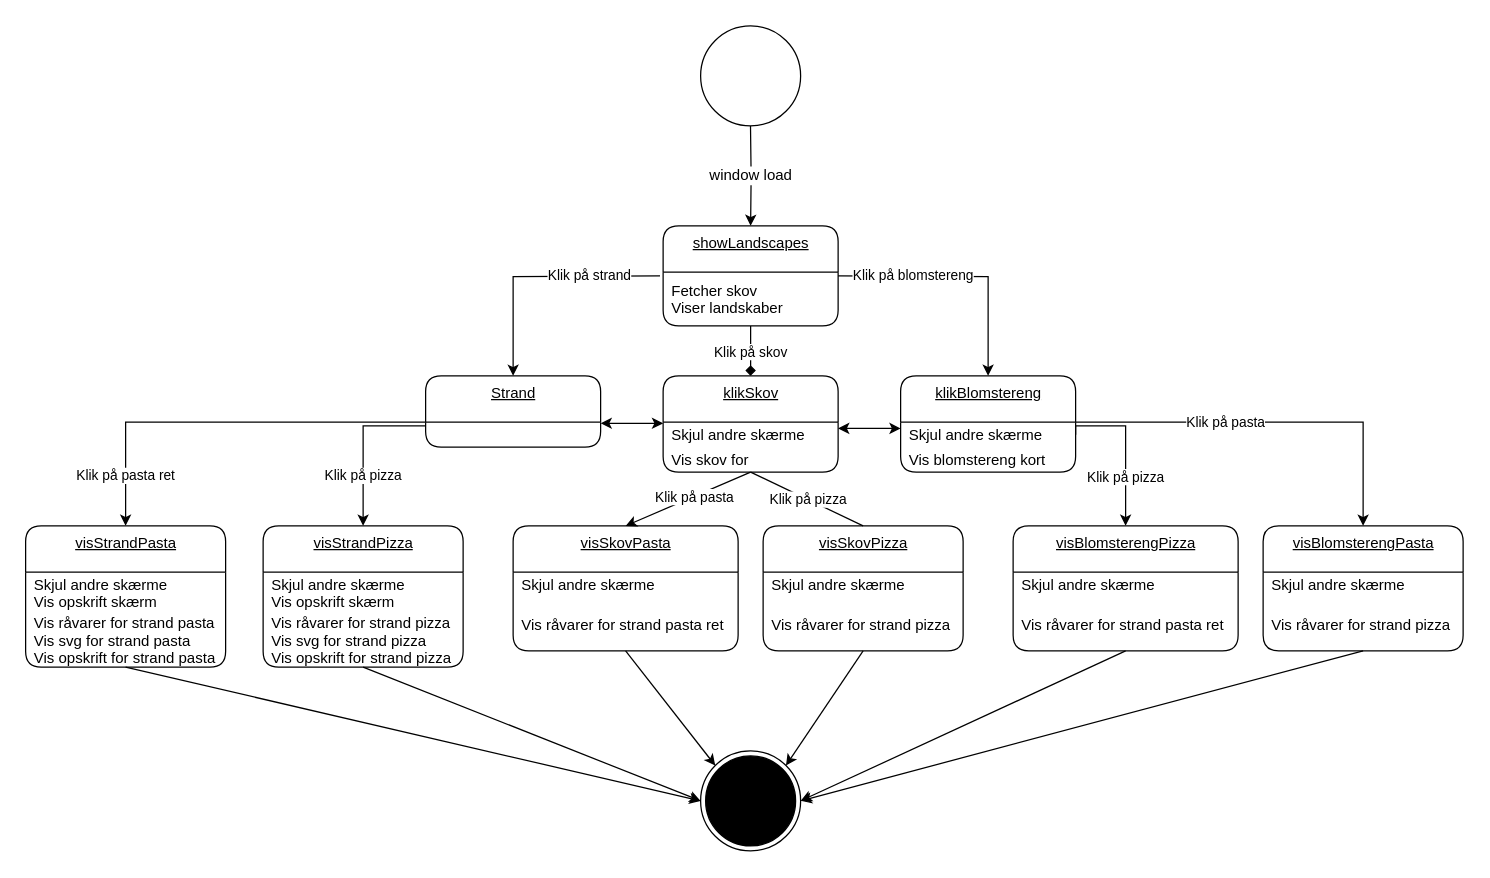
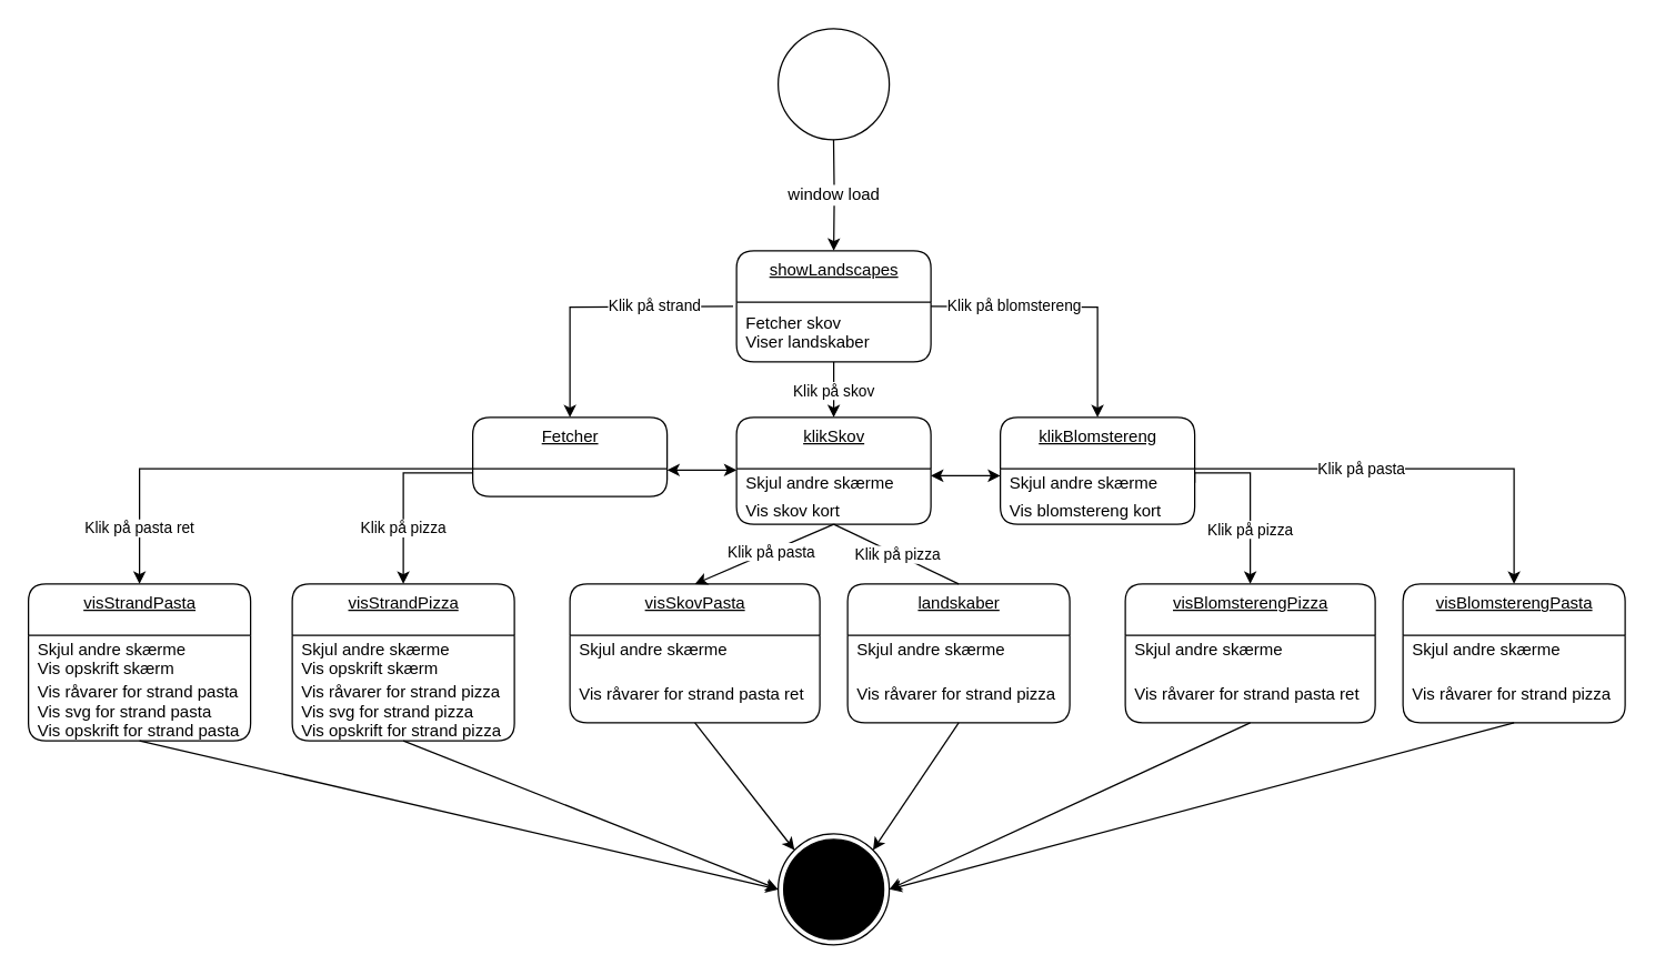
- <mxCell id="15" value="Klik på skov" style="edgeStyle=orthogonalEdgeStyle;rounded=0;orthogonalLoop=1;jettySize=auto;html=1;entryX=0.5;entryY=0;entryDx=0;entryDy=0;exitX=0.5;exitY=1;exitDx=0;exitDy=0;endArrow=diamond;" parent="1" source="5" target="7" edge="1"><mxGeometry x="0.07" relative="1" as="geometry"><mxPoint as="offset" /><mxPoint x="600" y="260" as="sourcePoint" /><mxPoint x="600" y="298" as="targetPoint" /><Array as="points" /></mxGeometry></mxCell>
+ <mxCell id="15" value="Klik på skov" style="edgeStyle=orthogonalEdgeStyle;rounded=0;orthogonalLoop=1;jettySize=auto;html=1;entryX=0.5;entryY=0;entryDx=0;entryDy=0;exitX=0.5;exitY=1;exitDx=0;exitDy=0;" parent="1" source="5" target="7" edge="1"><mxGeometry x="0.07" relative="1" as="geometry"><mxPoint as="offset" /><mxPoint x="600" y="260" as="sourcePoint" /><mxPoint x="600" y="298" as="targetPoint" /><Array as="points" /></mxGeometry></mxCell>
- <mxCell id="6" value="Strand" style="swimlane;fontStyle=4;align=center;verticalAlign=top;childLayout=stackLayout;horizontal=1;startSize=37;horizontalStack=0;resizeParent=1;resizeParentMax=0;resizeLast=0;collapsible=0;marginBottom=0;html=1;rounded=1;absoluteArcSize=1;arcSize=25;" parent="1" vertex="1"><mxGeometry x="340" y="300" width="140" height="57" as="geometry" /></mxCell>
+ <mxCell id="6" value="Fetcher" style="swimlane;fontStyle=4;align=center;verticalAlign=top;childLayout=stackLayout;horizontal=1;startSize=37;horizontalStack=0;resizeParent=1;resizeParentMax=0;resizeLast=0;collapsible=0;marginBottom=0;html=1;rounded=1;absoluteArcSize=1;arcSize=25;" parent="1" vertex="1"><mxGeometry x="340" y="300" width="140" height="57" as="geometry" /></mxCell>
- <mxCell id="9" value="Vis skov for" style="fillColor=none;strokeColor=none;align=left;verticalAlign=middle;spacingLeft=5;" parent="7" vertex="1"><mxGeometry y="57" width="140" height="20" as="geometry" /></mxCell>
+ <mxCell id="9" value="Vis skov kort" style="fillColor=none;strokeColor=none;align=left;verticalAlign=middle;spacingLeft=5;" parent="7" vertex="1"><mxGeometry y="57" width="140" height="20" as="geometry" /></mxCell>
- <mxCell id="19" value="visSkovPizza" style="swimlane;fontStyle=4;align=center;verticalAlign=top;childLayout=stackLayout;horizontal=1;startSize=37;horizontalStack=0;resizeParent=1;resizeParentMax=0;resizeLast=0;collapsible=0;marginBottom=0;html=1;rounded=1;absoluteArcSize=1;arcSize=25;" parent="1" vertex="1"><mxGeometry x="610" y="420" width="160" height="100" as="geometry" /></mxCell>
+ <mxCell id="19" value="landskaber" style="swimlane;fontStyle=4;align=center;verticalAlign=top;childLayout=stackLayout;horizontal=1;startSize=37;horizontalStack=0;resizeParent=1;resizeParentMax=0;resizeLast=0;collapsible=0;marginBottom=0;html=1;rounded=1;absoluteArcSize=1;arcSize=25;" parent="1" vertex="1"><mxGeometry x="610" y="420" width="160" height="100" as="geometry" /></mxCell>
